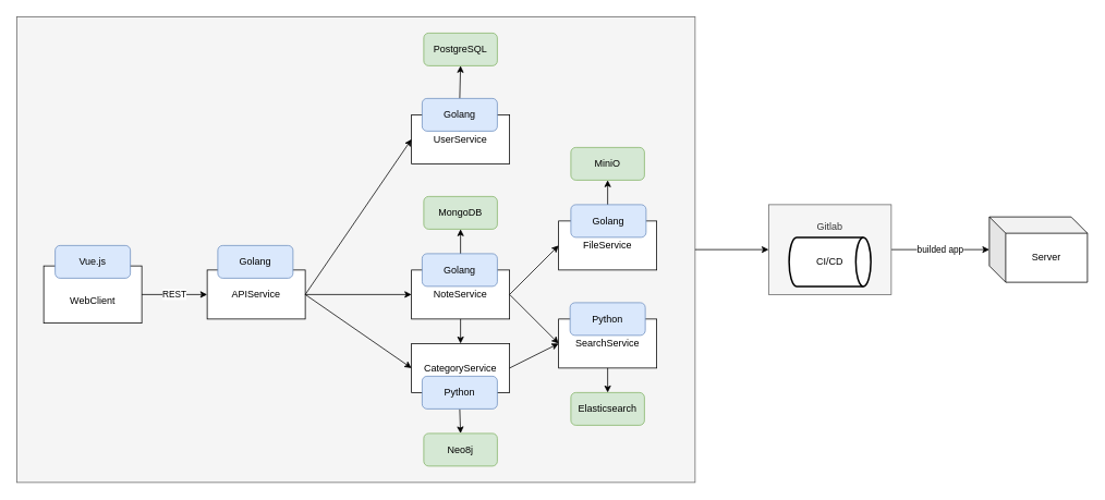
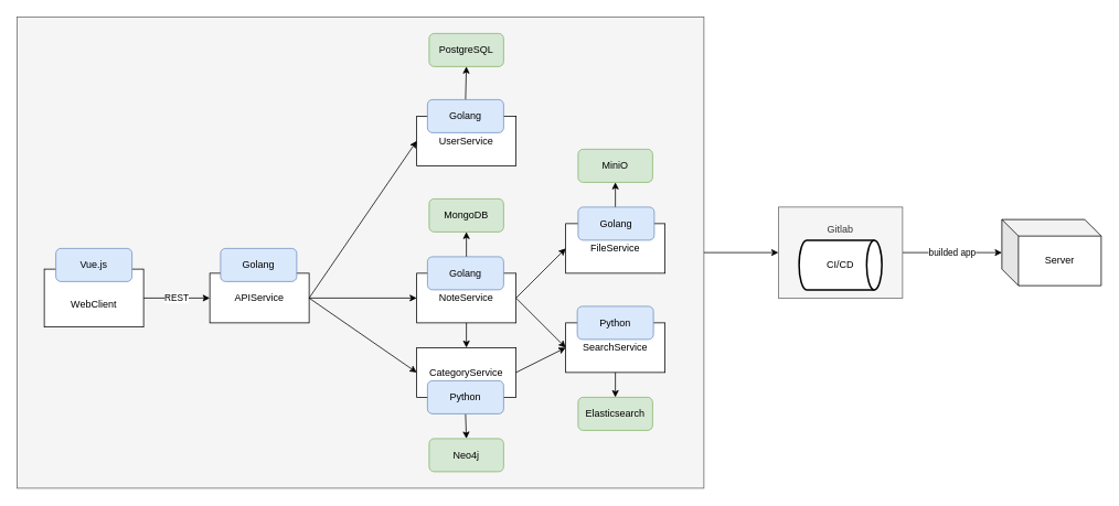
- <mxCell id="5" value="Neo8j" style="rounded=1;whiteSpace=wrap;html=1;fillColor=#d5e8d4;strokeColor=#82b366;" vertex="1" parent="1"><mxGeometry x="518" y="530" width="90" height="40" as="geometry" /></mxCell>
+ <mxCell id="5" value="Neo4j" style="rounded=1;whiteSpace=wrap;html=1;fillColor=#d5e8d4;strokeColor=#82b366;" vertex="1" parent="1"><mxGeometry x="518" y="530" width="90" height="40" as="geometry" /></mxCell>
